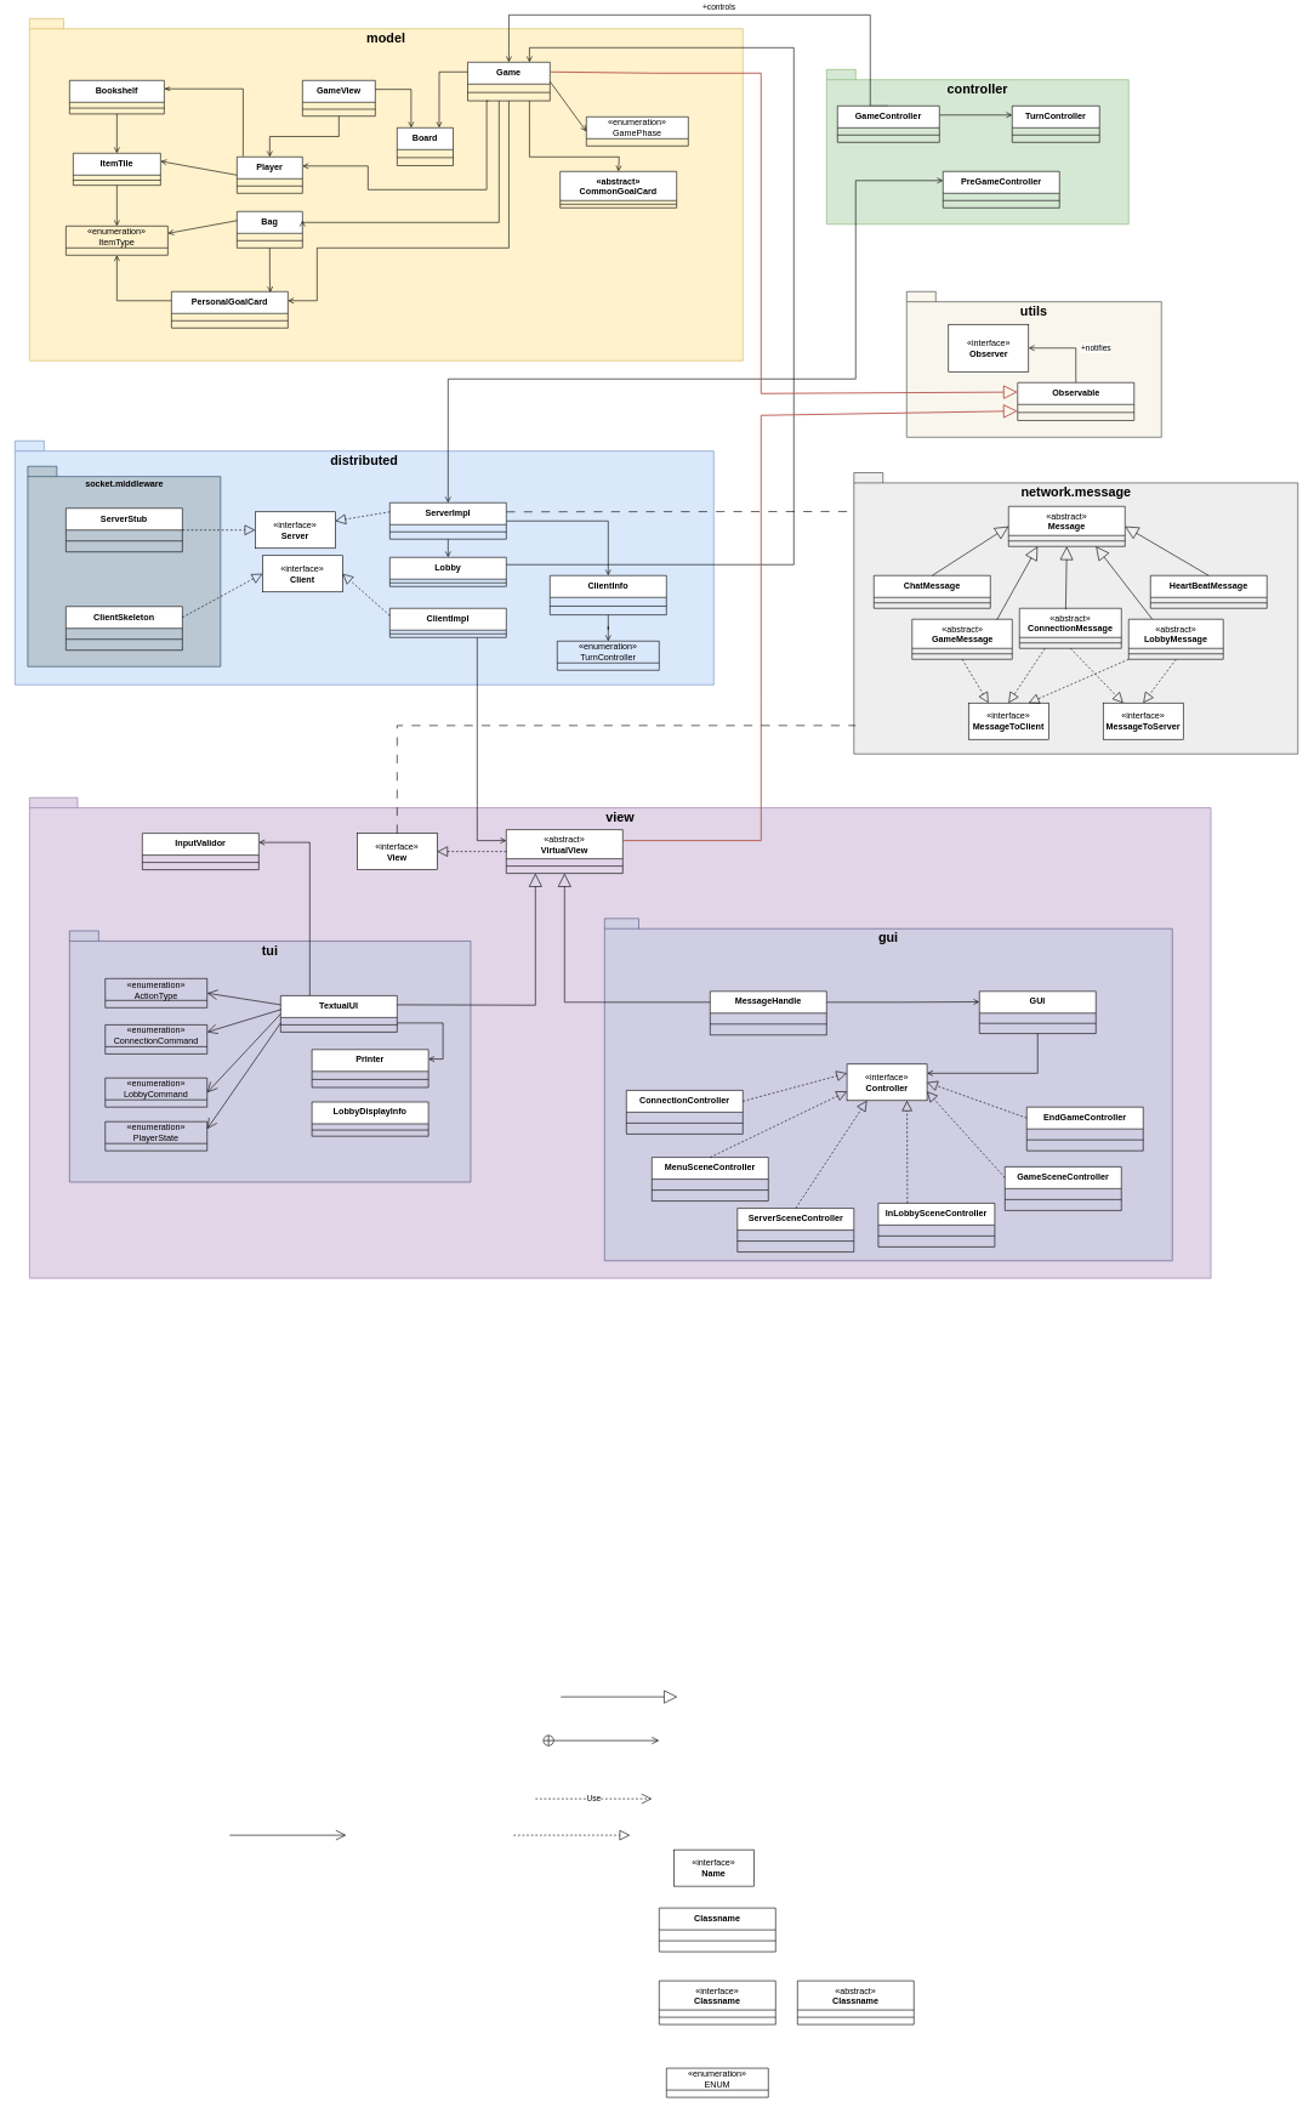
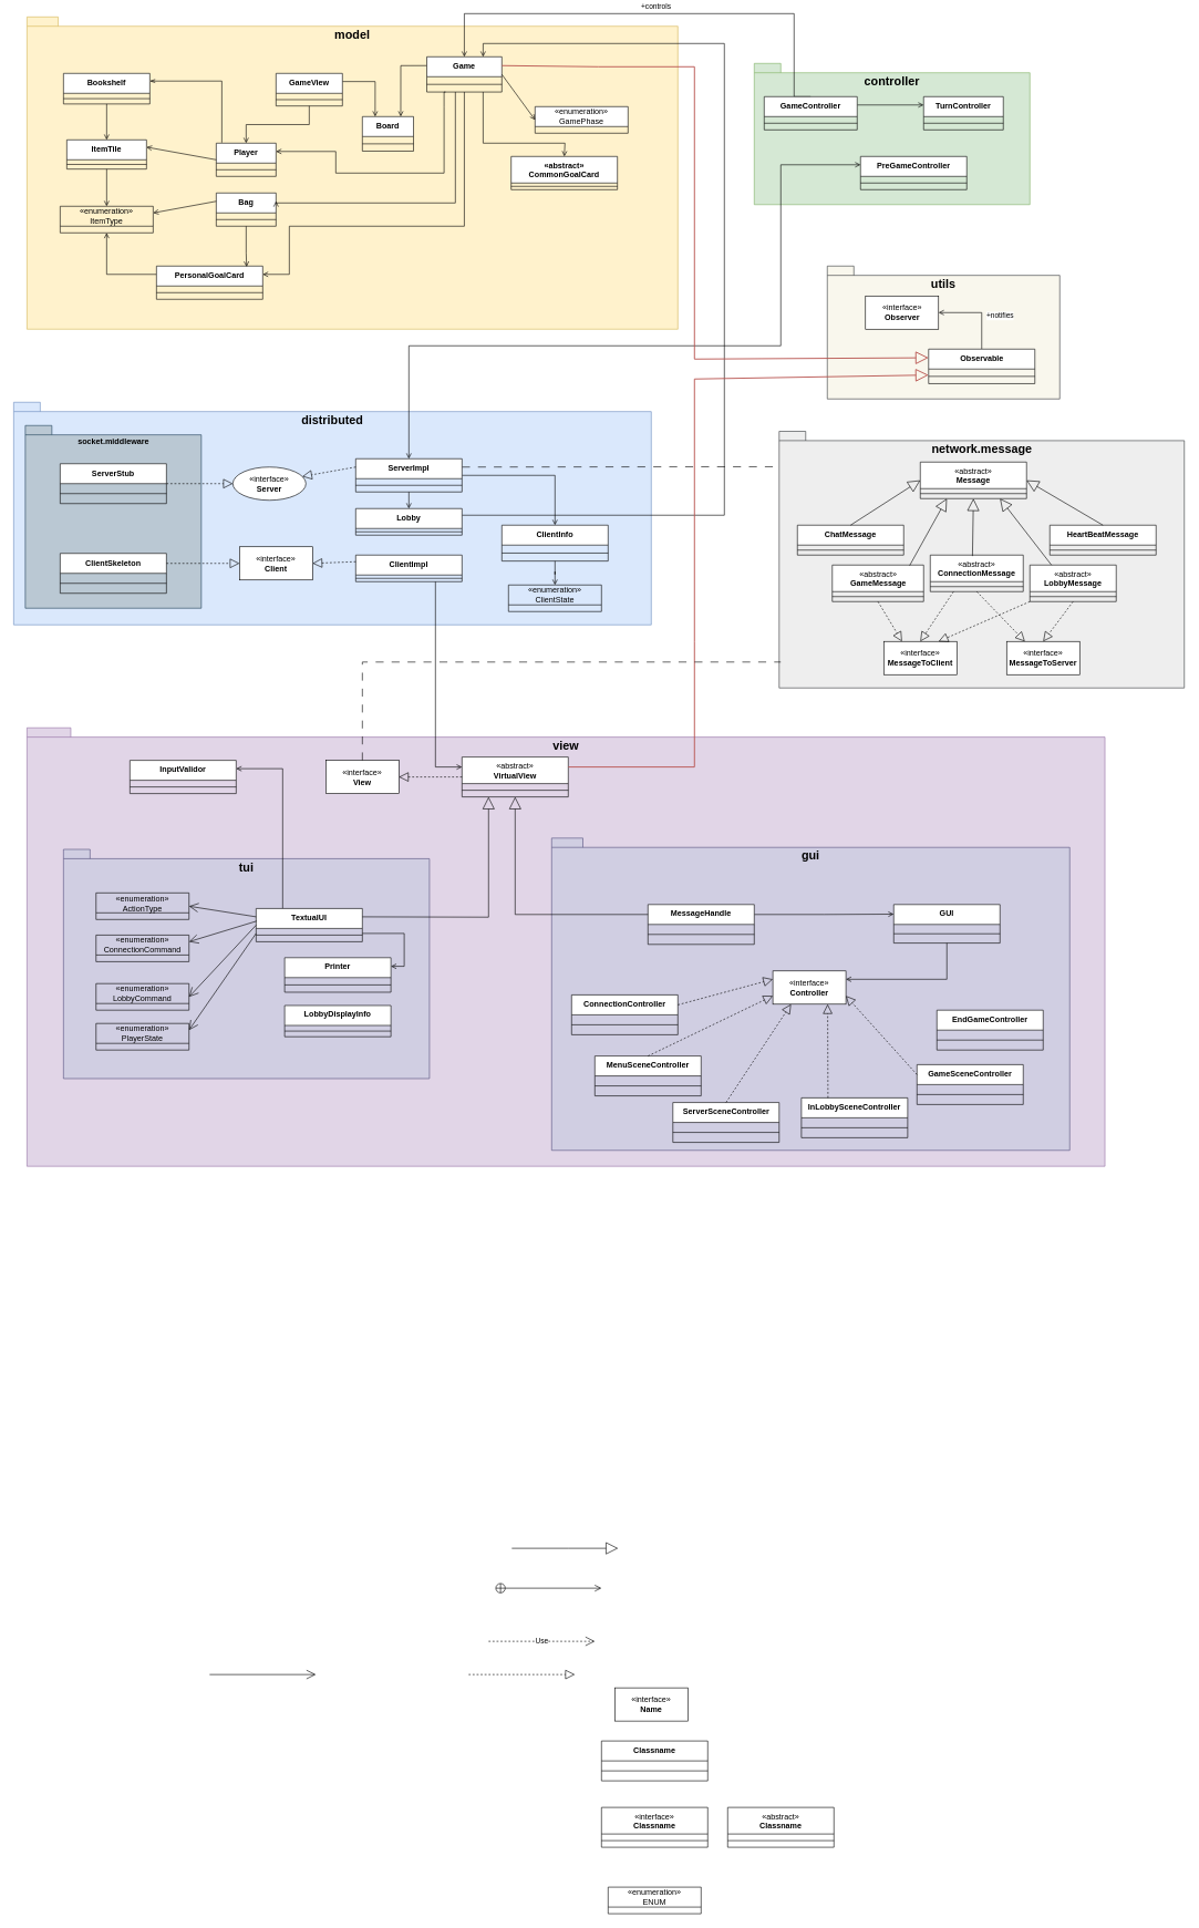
- <mxCell id="40" value="«interface»&lt;br&gt;&lt;b&gt;Observer&lt;/b&gt;" style="html=1;whiteSpace=wrap;" parent="1" vertex="1"><mxGeometry x="1302.5" y="445" width="110" height="65" as="geometry" /></mxCell>
+ <mxCell id="40" value="«interface»&lt;br&gt;&lt;b&gt;Observer&lt;/b&gt;" style="html=1;whiteSpace=wrap;" parent="1" vertex="1"><mxGeometry x="1302.5" y="445" width="110" height="50" as="geometry" /></mxCell>
- <mxCell id="56" value="«interface»&lt;br&gt;&lt;b&gt;Server&lt;/b&gt;" style="html=1;whiteSpace=wrap;" parent="1" vertex="1"><mxGeometry x="350" y="702.5" width="110" height="50" as="geometry" /></mxCell>
+ <mxCell id="56" value="«interface»&lt;br&gt;&lt;b&gt;Server&lt;/b&gt;" style="ellipse;html=1;whiteSpace=wrap;" parent="1" vertex="1"><mxGeometry x="350" y="702.5" width="110" height="50" as="geometry" /></mxCell>
- <mxCell id="55" value="«interface»&lt;br&gt;&lt;b&gt;Client&lt;/b&gt;" style="html=1;whiteSpace=wrap;" parent="1" vertex="1"><mxGeometry x="360" y="762.5" width="110" height="50" as="geometry" /></mxCell>
+ <mxCell id="55" value="«interface»&lt;br&gt;&lt;b&gt;Client&lt;/b&gt;" style="html=1;whiteSpace=wrap;" parent="1" vertex="1"><mxGeometry x="360" y="822.5" width="110" height="50" as="geometry" /></mxCell>
- <mxCell id="71" value="«enumeration»&lt;br&gt;TurnController" style="swimlane;fontStyle=0;childLayout=stackLayout;horizontal=1;startSize=30;fillColor=none;horizontalStack=0;resizeParent=1;resizeParentMax=0;resizeLast=0;collapsible=1;marginBottom=0;whiteSpace=wrap;html=1;" parent="1" vertex="1"><mxGeometry x="765" y="880" width="140" height="40" as="geometry" /></mxCell>
+ <mxCell id="71" value="«enumeration»&lt;br&gt;ClientState" style="swimlane;fontStyle=0;childLayout=stackLayout;horizontal=1;startSize=30;fillColor=none;horizontalStack=0;resizeParent=1;resizeParentMax=0;resizeLast=0;collapsible=1;marginBottom=0;whiteSpace=wrap;html=1;" parent="1" vertex="1"><mxGeometry x="765" y="880" width="140" height="40" as="geometry" /></mxCell>
- <mxCell id="176" value="" style="endArrow=block;dashed=1;endFill=0;endSize=12;html=1;rounded=0;exitX=0;exitY=0.25;exitDx=0;exitDy=0;entryX=1;entryY=0.5;entryDx=0;entryDy=0;" edge="1" parent="1" source="174" target="118"><mxGeometry width="160" relative="1" as="geometry"><mxPoint x="1385" y="1622" as="sourcePoint" /><mxPoint x="1278" y="1504" as="targetPoint" /></mxGeometry></mxCell>
